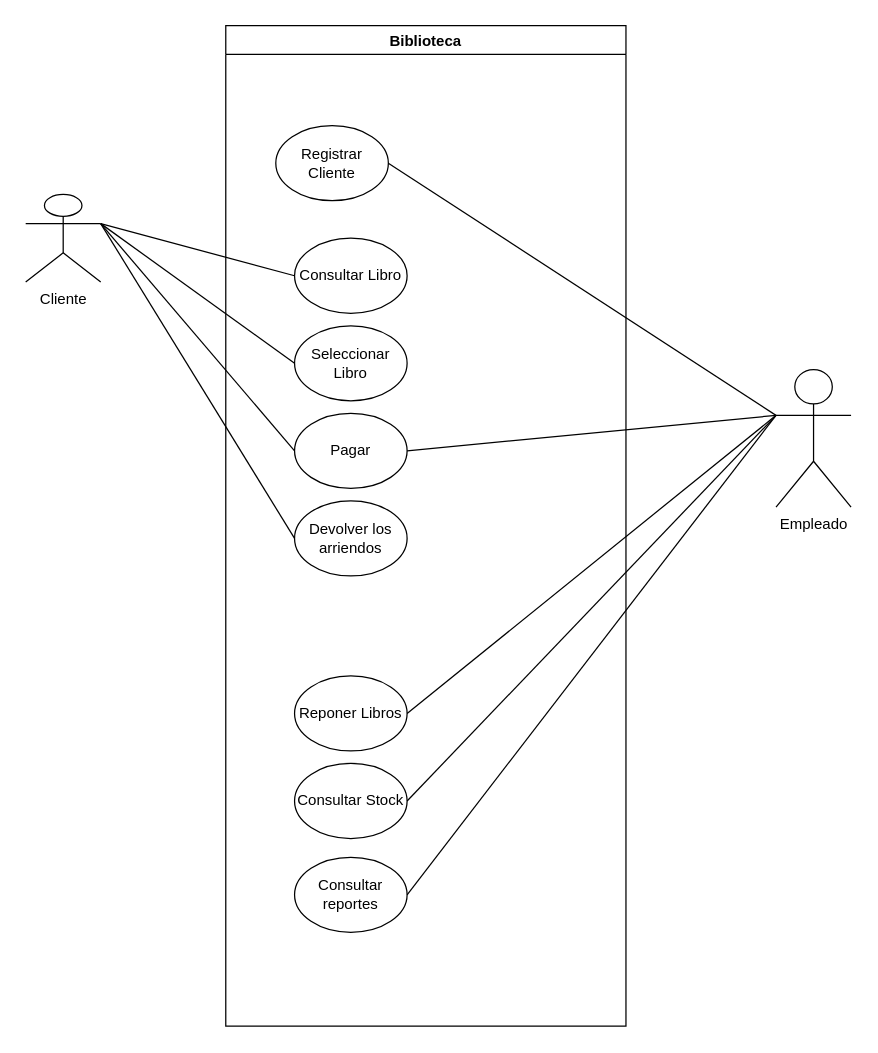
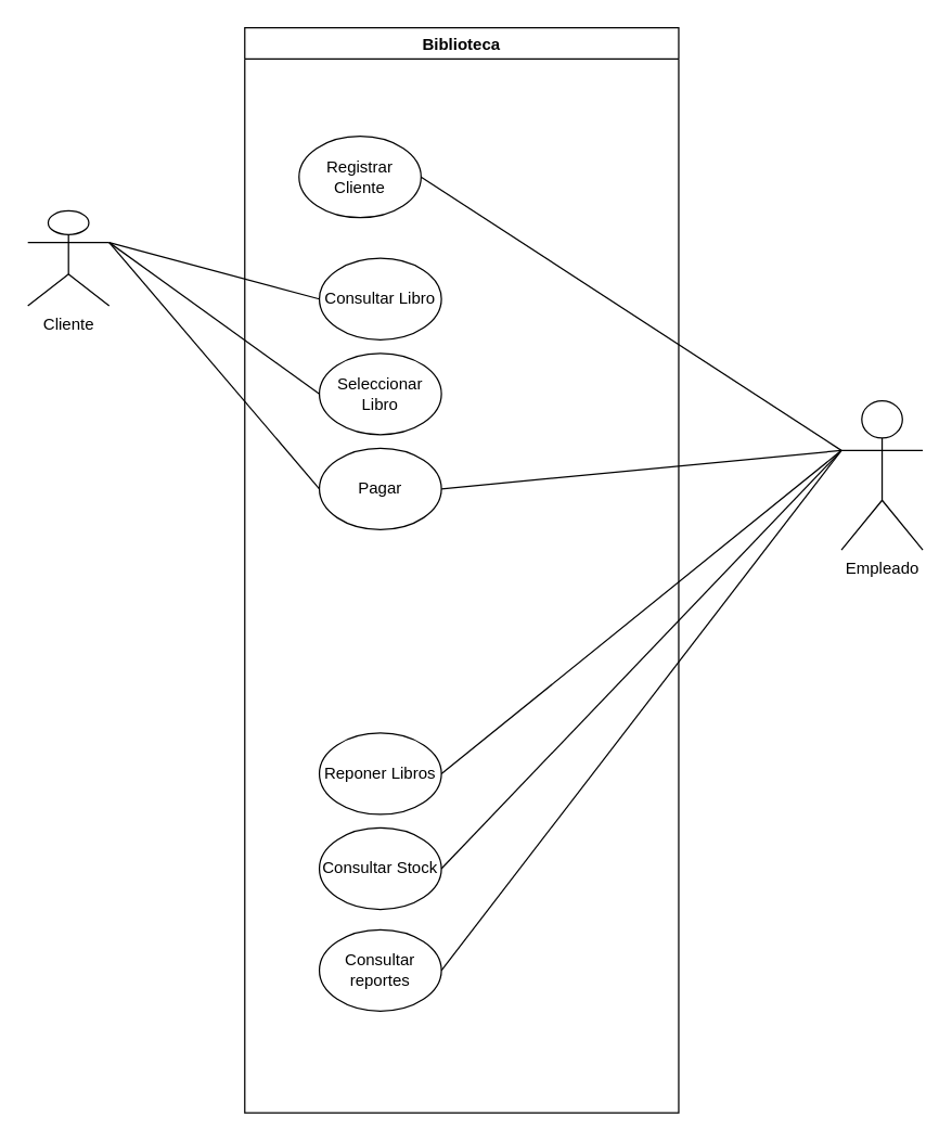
- <mxCell id="16" value="" style="endArrow=none;html=1;exitX=1;exitY=0.333;exitDx=0;exitDy=0;exitPerimeter=0;entryX=0;entryY=0.5;entryDx=0;entryDy=0;" edge="1" parent="1" source="2" target="7"><mxGeometry width="50" height="50" relative="1" as="geometry"><mxPoint x="110" y="221.667" as="sourcePoint" /><mxPoint x="265" y="125" as="targetPoint" /></mxGeometry></mxCell>
- <mxCell id="7" value="Devolver los arriendos" style="ellipse;whiteSpace=wrap;html=1;" vertex="1" parent="3"><mxGeometry x="55" y="380" width="90" height="60" as="geometry" /></mxCell>
